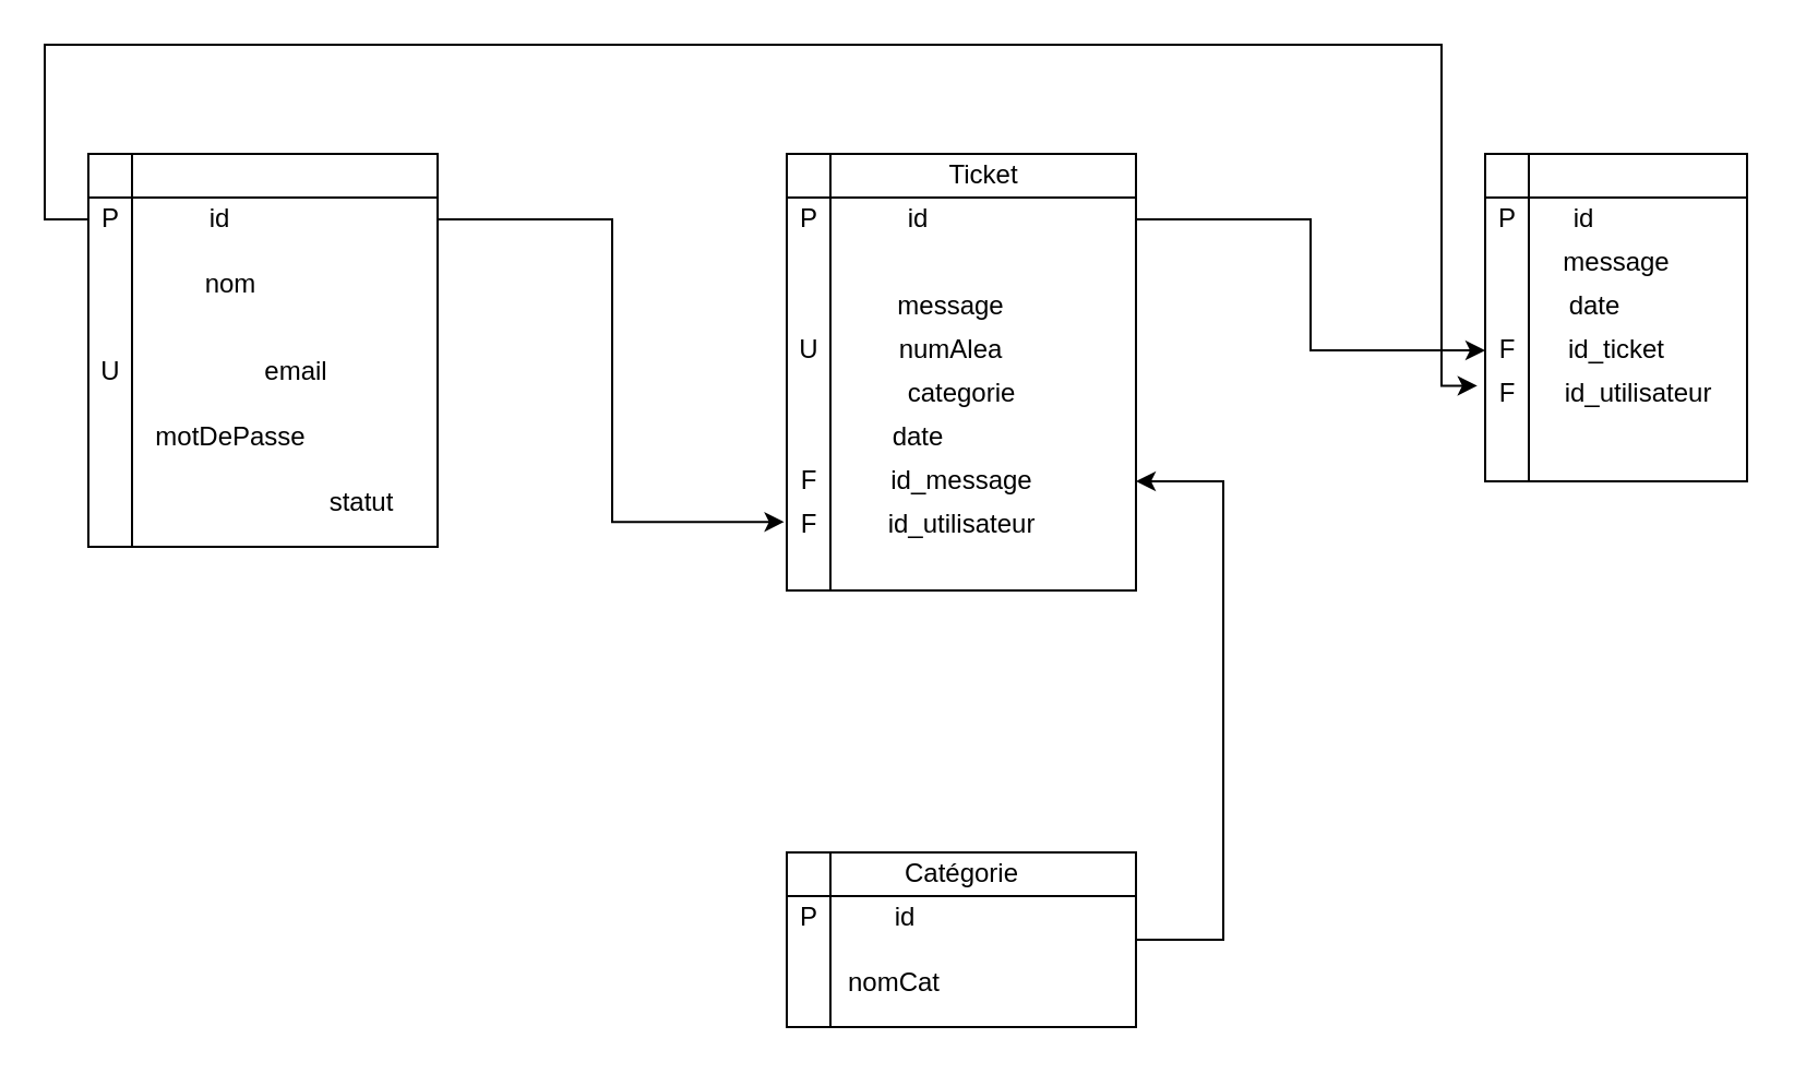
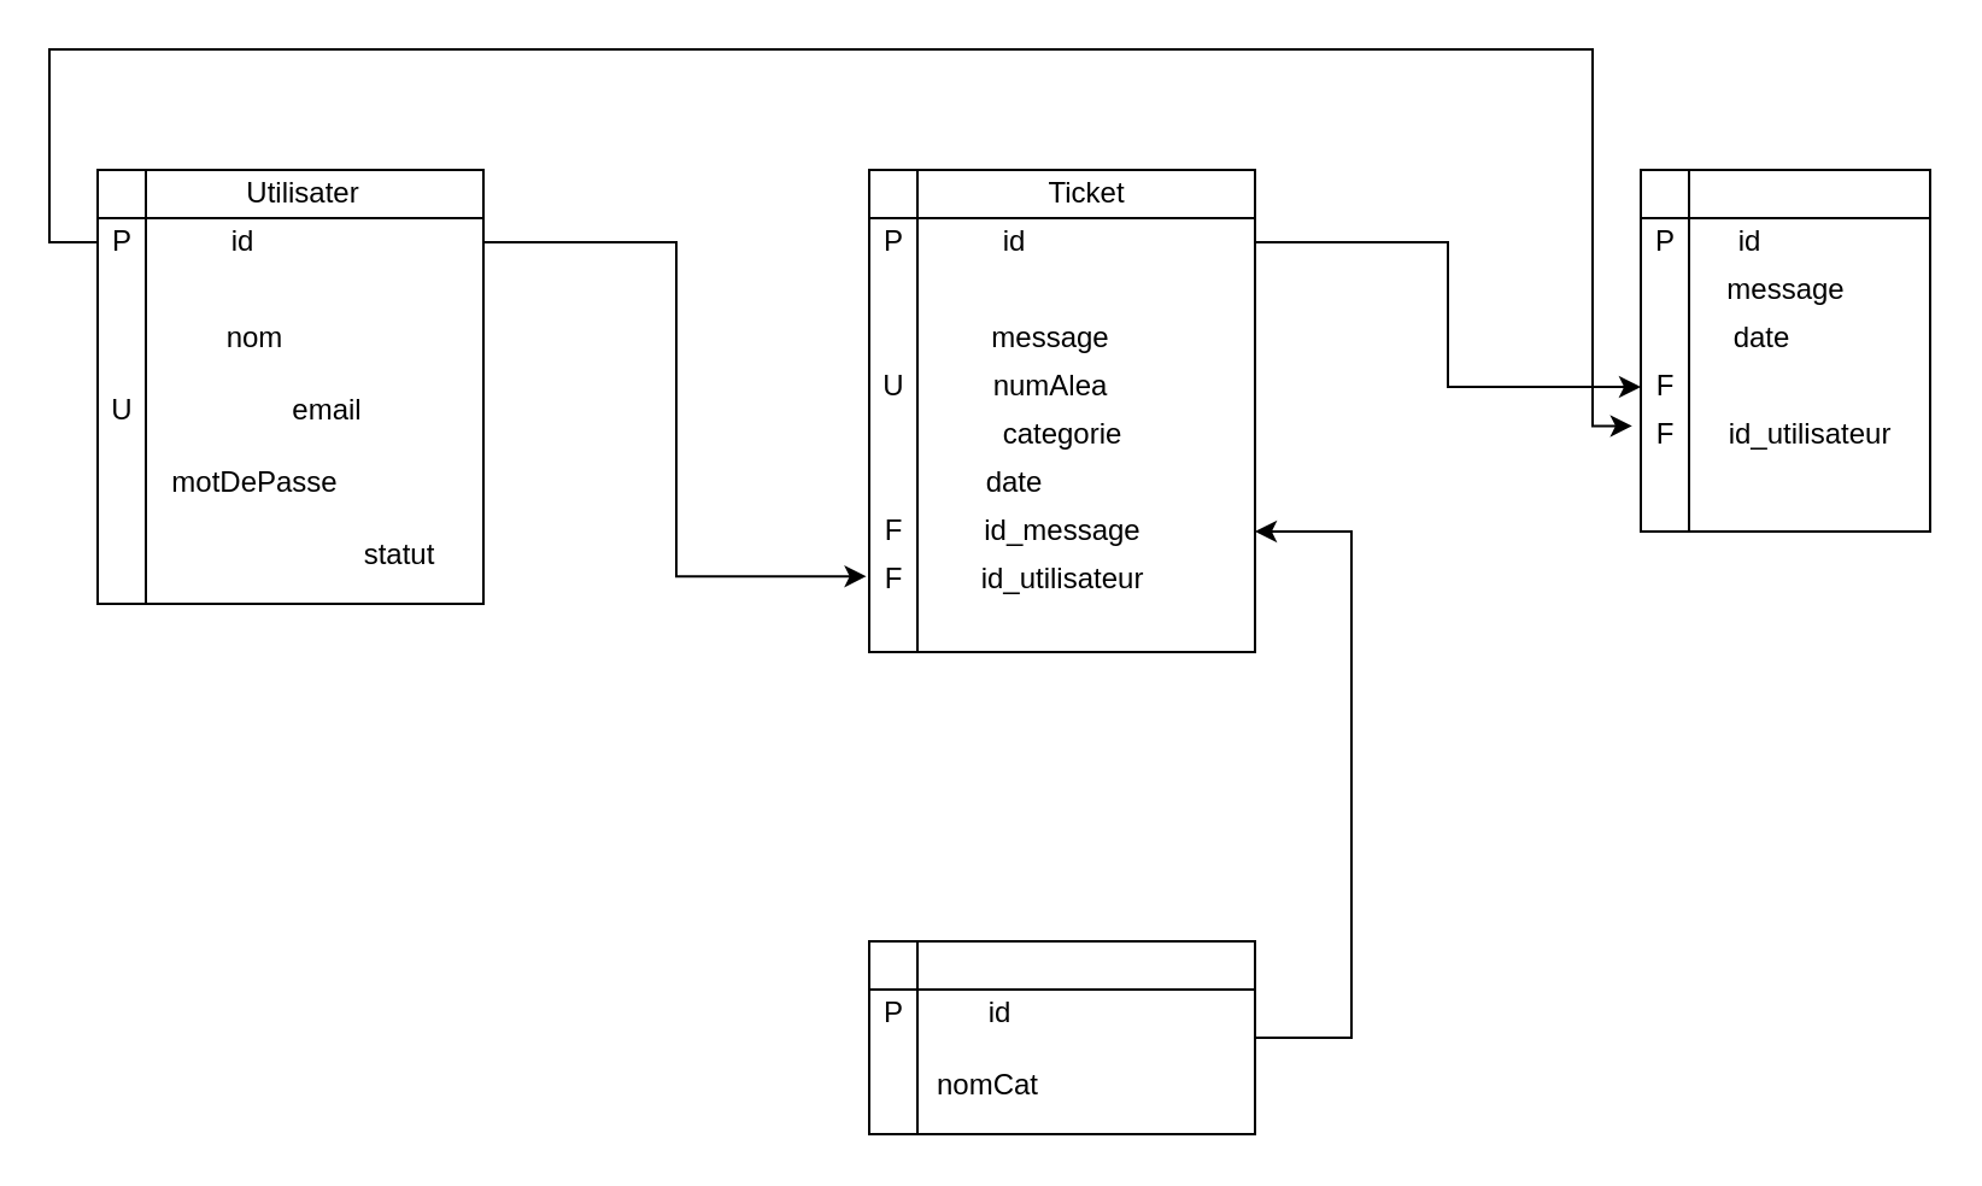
+ <mxCell id="5" value="Utilisater" style="text;html=1;align=center;verticalAlign=middle;resizable=0;points=[];autosize=1;" vertex="1" parent="1"><mxGeometry x="95" y="70" width="60" height="20" as="geometry" /></mxCell>
- <mxCell id="7" value="nom" style="text;html=1;align=center;verticalAlign=middle;resizable=0;points=[];autosize=1;" vertex="1" parent="1"><mxGeometry x="85" y="120" width="40" height="20" as="geometry" /></mxCell>
+ <mxCell id="7" value="nom" style="text;html=1;align=center;verticalAlign=middle;resizable=0;points=[];autosize=1;" vertex="1" parent="1"><mxGeometry x="85" y="130" width="40" height="20" as="geometry" /></mxCell>
- <mxCell id="37" value="id_ticket" style="text;html=1;align=center;verticalAlign=middle;resizable=0;points=[];autosize=1;" vertex="1" parent="1"><mxGeometry x="710" y="150" width="60" height="20" as="geometry" /></mxCell>
- <mxCell id="29" value="Catégorie" style="text;html=1;align=center;verticalAlign=middle;resizable=0;points=[];autosize=1;" vertex="1" parent="1"><mxGeometry x="405" y="390" width="70" height="20" as="geometry" /></mxCell>
